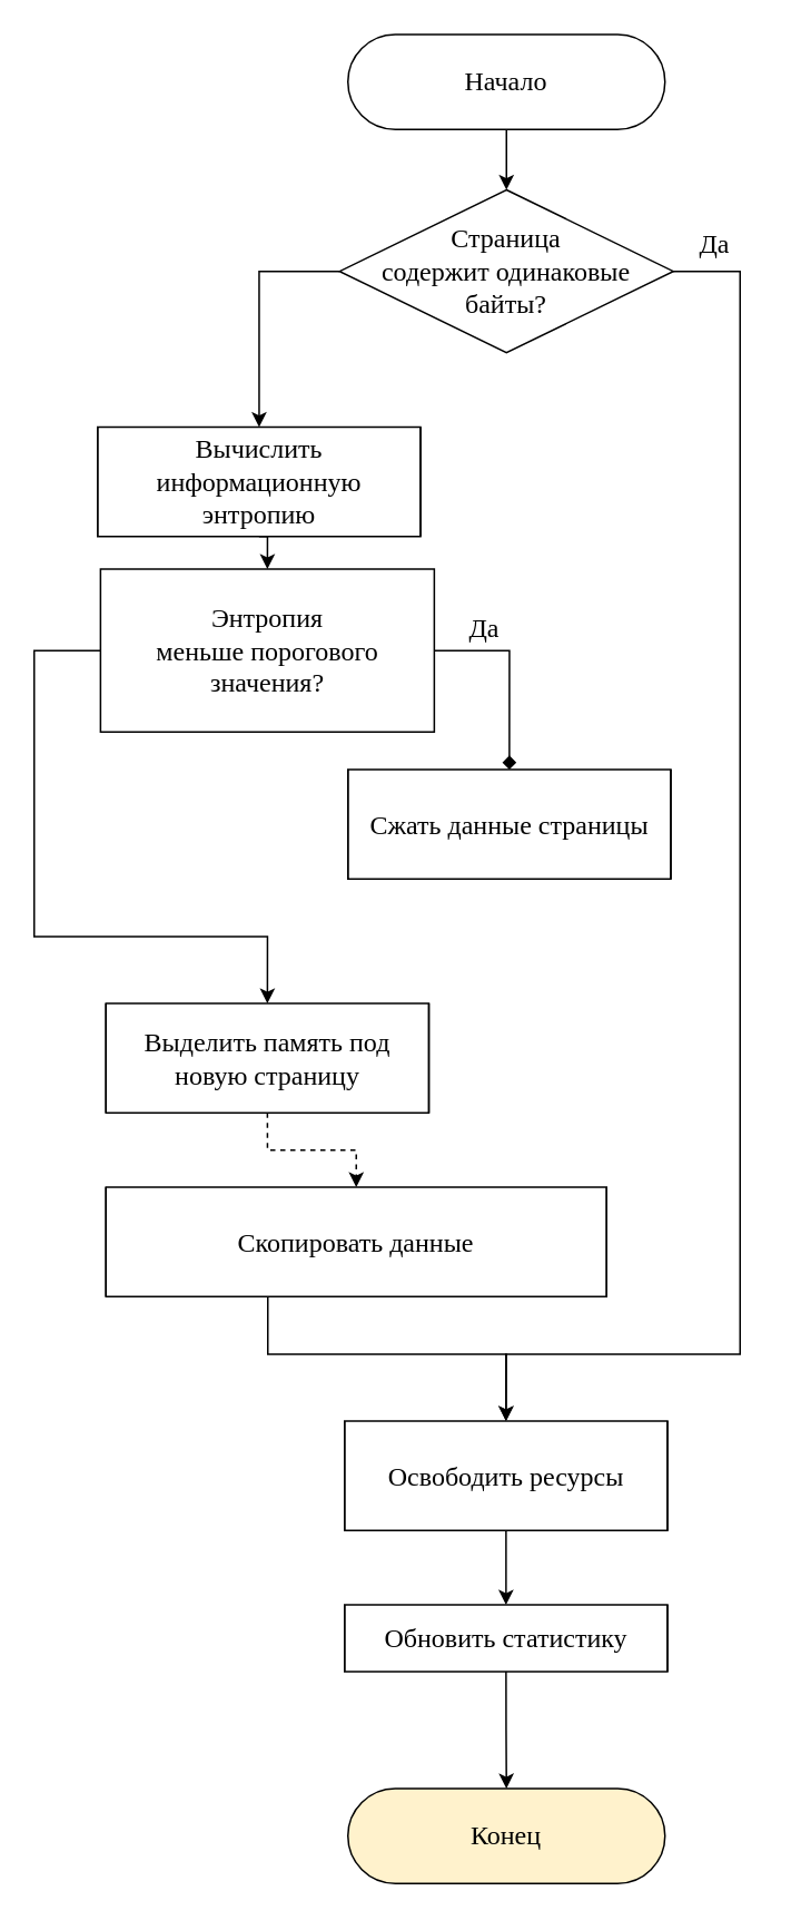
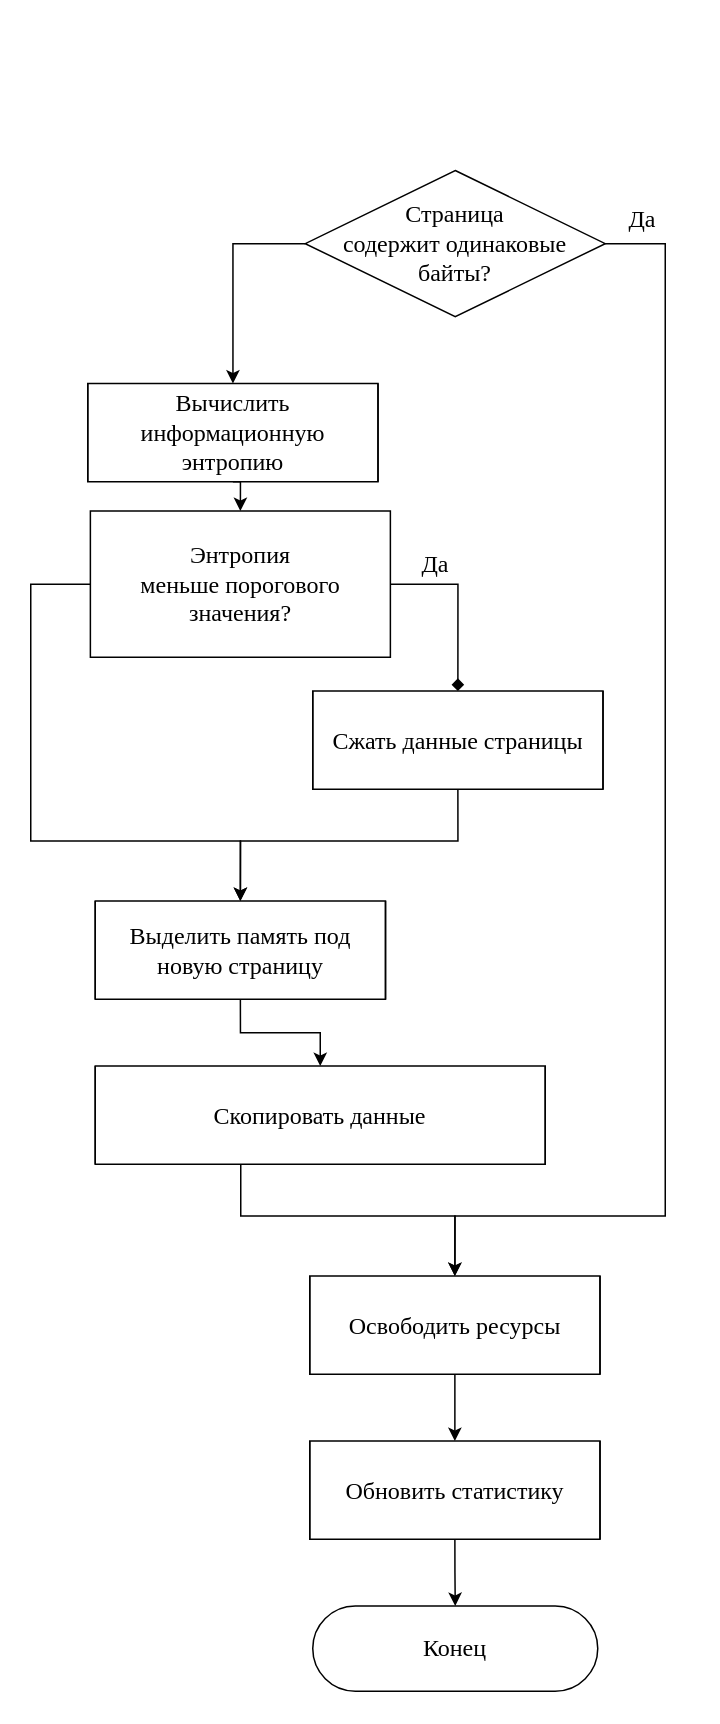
- <mxCell id="3" value="&lt;font style=&quot;font-size: 16px;&quot;&gt;Начало&lt;/font&gt;" style="rounded=1;whiteSpace=wrap;html=1;arcSize=50;fontSize=14;fontFamily=Times New Roman;" vertex="1" parent="1"><mxGeometry x="208" y="20" width="190" height="56.75" as="geometry" /></mxCell>
- <mxCell id="2" style="edgeStyle=orthogonalEdgeStyle;rounded=0;orthogonalLoop=1;jettySize=auto;html=1;exitX=0.5;exitY=1;exitDx=0;exitDy=0;entryX=0.5;entryY=0;entryDx=0;entryDy=0;" edge="1" parent="1" source="3" target="7"><mxGeometry relative="1" as="geometry" /></mxCell>
+ <mxCell id="18" style="edgeStyle=orthogonalEdgeStyle;rounded=0;orthogonalLoop=1;jettySize=auto;html=1;exitX=0.5;exitY=1;exitDx=0;exitDy=0;entryX=0.5;entryY=0;entryDx=0;entryDy=0;" edge="1" parent="1" source="19" target="15"><mxGeometry relative="1" as="geometry"><Array as="points"><mxPoint x="305" y="560" /><mxPoint x="160" y="560" /></Array></mxGeometry></mxCell>
- <mxCell id="14" style="edgeStyle=orthogonalEdgeStyle;rounded=0;orthogonalLoop=1;jettySize=auto;html=1;exitX=0.5;exitY=1;exitDx=0;exitDy=0;entryX=0.5;entryY=0;entryDx=0;entryDy=0;dashed=1;" edge="1" parent="1" source="15" target="13"><mxGeometry relative="1" as="geometry" /></mxCell>
+ <mxCell id="14" style="edgeStyle=orthogonalEdgeStyle;rounded=0;orthogonalLoop=1;jettySize=auto;html=1;exitX=0.5;exitY=1;exitDx=0;exitDy=0;entryX=0.5;entryY=0;entryDx=0;entryDy=0;" edge="1" parent="1" source="15" target="13"><mxGeometry relative="1" as="geometry" /></mxCell>
- <mxCell id="11" value="&lt;span style=&quot;font-size: 16px;&quot;&gt;Обновить статистику&lt;/span&gt;" style="shape=process;whiteSpace=wrap;html=1;backgroundOutline=1;fontSize=14;size=0;fontFamily=Times New Roman;" vertex="1" parent="1"><mxGeometry x="206" y="960" width="193.5" height="40" as="geometry" /></mxCell>
+ <mxCell id="11" value="&lt;span style=&quot;font-size: 16px;&quot;&gt;Обновить статистику&lt;/span&gt;" style="shape=process;whiteSpace=wrap;html=1;backgroundOutline=1;fontSize=14;size=0;fontFamily=Times New Roman;" vertex="1" parent="1"><mxGeometry x="206" y="960" width="193.5" height="65.5" as="geometry" /></mxCell>
- <mxCell id="4" value="&lt;font style=&quot;font-size: 16px;&quot;&gt;Конец&lt;/font&gt;" style="rounded=1;whiteSpace=wrap;html=1;arcSize=50;fontSize=14;fontFamily=Times New Roman;fillColor=#fff2cc;" vertex="1" parent="1"><mxGeometry x="208" y="1070" width="190" height="56.75" as="geometry" /></mxCell>
+ <mxCell id="4" value="&lt;font style=&quot;font-size: 16px;&quot;&gt;Конец&lt;/font&gt;" style="rounded=1;whiteSpace=wrap;html=1;arcSize=50;fontSize=14;fontFamily=Times New Roman;" vertex="1" parent="1"><mxGeometry x="208" y="1070" width="190" height="56.75" as="geometry" /></mxCell>
